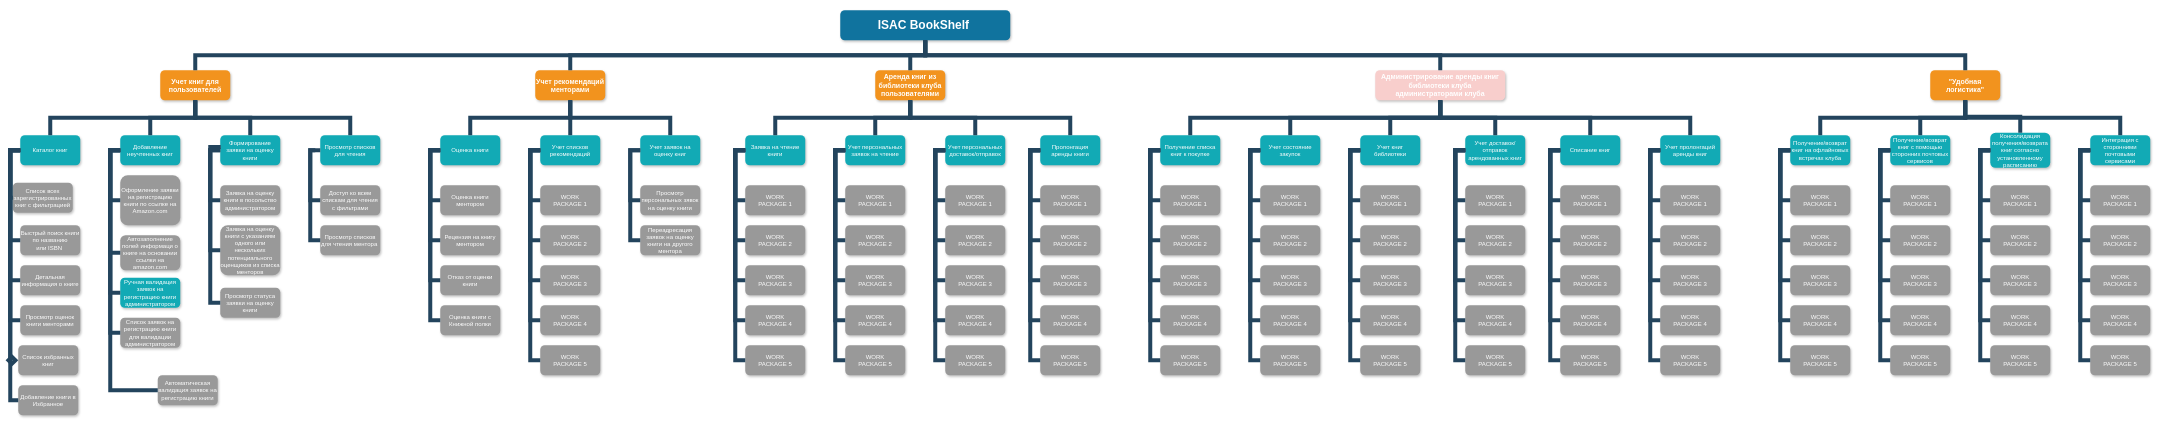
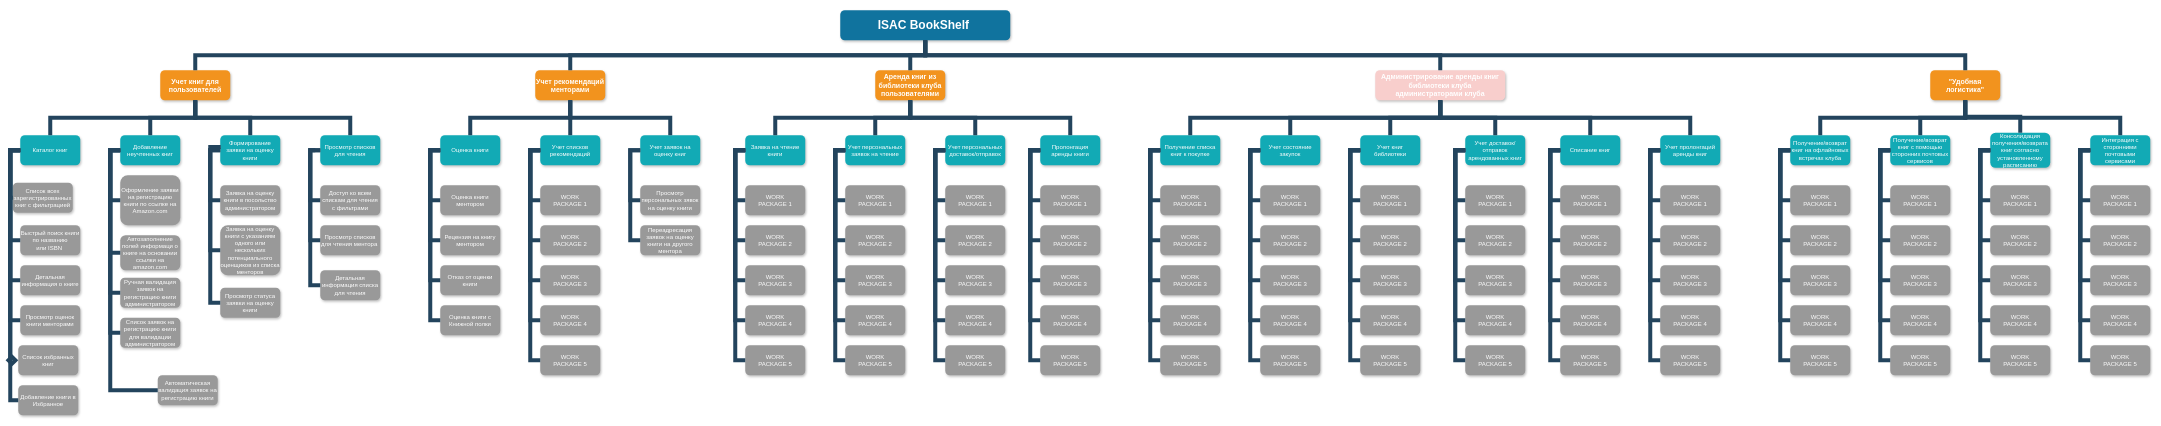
+ <mxCell id="30" value="" style="edgeStyle=elbowEdgeStyle;elbow=horizontal;rounded=0;fontColor=#000000;endArrow=none;endFill=0;strokeWidth=8;strokeColor=#23445D;" parent="1" source="9" target="14" edge="1"><mxGeometry width="100" height="100" relative="1" as="geometry"><mxPoint x="630" y="300" as="sourcePoint" /><mxPoint x="630" y="560" as="targetPoint" /><Array as="points"><mxPoint x="620" y="430" /></Array></mxGeometry></mxCell>
+ <mxCell id="14" value="Детальная информация списка для чтения" style="whiteSpace=wrap;rounded=1;fillColor=#999999;strokeColor=none;shadow=1;fontColor=#FFFFFF;fontStyle=0" parent="1" vertex="1"><mxGeometry x="640" y="540" width="120" height="60" as="geometry" /></mxCell>
- <mxCell id="120" value="Ручная валидация заявок на регистрацию книги администратором" style="whiteSpace=wrap;rounded=1;fillColor=#12aab5;strokeColor=none;shadow=1;fontColor=#FFFFFF;fontStyle=0;" parent="1" vertex="1"><mxGeometry x="240" y="555" width="120" height="60" as="geometry" /></mxCell>
+ <mxCell id="120" value="Ручная валидация заявок на регистрацию книги администратором" style="whiteSpace=wrap;rounded=1;fillColor=#999999;strokeColor=none;shadow=1;fontColor=#FFFFFF;fontStyle=0" parent="1" vertex="1"><mxGeometry x="240" y="555" width="120" height="60" as="geometry" /></mxCell>
